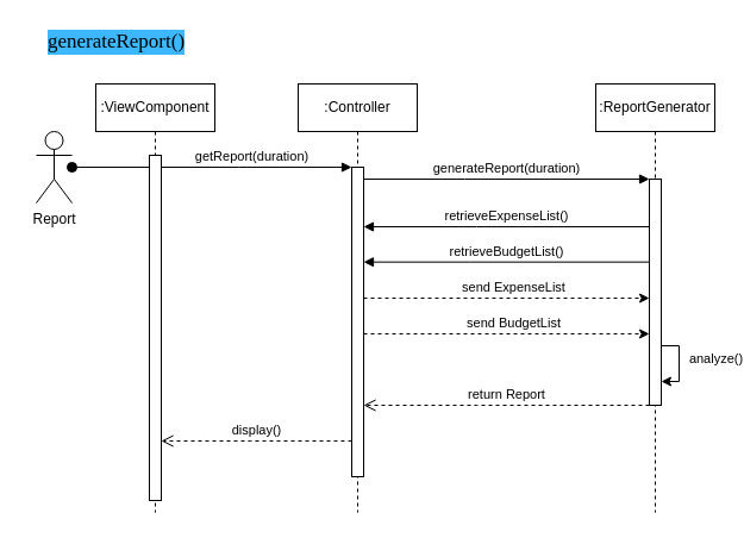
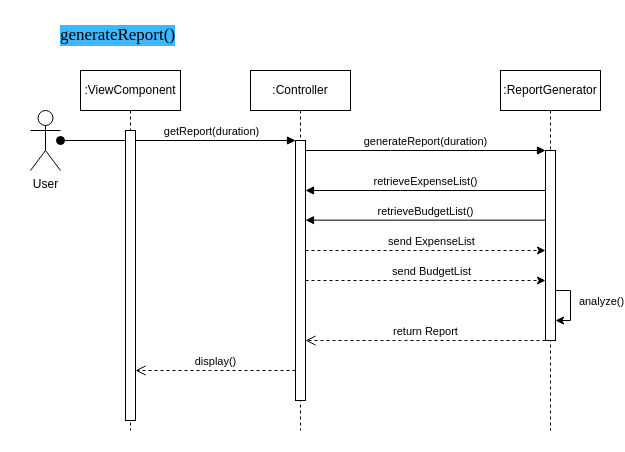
- <mxCell id="13" value="&lt;span style=&quot;font-size: 17px;&quot;&gt;generateReport()&lt;/span&gt;" style="text;html=1;align=center;verticalAlign=middle;resizable=0;points=[];autosize=1;strokeColor=none;fillColor=none;fontFamily=Georgia;labelBackgroundColor=#3DB8FF;labelBorderColor=none;spacingLeft=4;fontSize=17;" parent="1" vertex="1"><mxGeometry x="20" y="20" width="150" height="30" as="geometry" /></mxCell>
+ <mxCell id="13" value="&lt;span style=&quot;font-size: 17px;&quot;&gt;generateReport()&lt;/span&gt;" style="text;html=1;align=center;verticalAlign=middle;resizable=0;points=[];autosize=1;strokeColor=none;fillColor=none;fontFamily=Georgia;labelBackgroundColor=#3DB8FF;labelBorderColor=none;spacingLeft=4;fontSize=17;" parent="1" vertex="1"><mxGeometry x="40" y="20" width="150" height="30" as="geometry" /></mxCell>
- <mxCell id="10" value="Report" style="shape=umlActor;verticalLabelPosition=bottom;verticalAlign=top;html=1;outlineConnect=0;" parent="1" vertex="1"><mxGeometry x="30" y="110" width="30" height="60" as="geometry" /></mxCell>
+ <mxCell id="10" value="User" style="shape=umlActor;verticalLabelPosition=bottom;verticalAlign=top;html=1;outlineConnect=0;" parent="1" vertex="1"><mxGeometry x="30" y="110" width="30" height="60" as="geometry" /></mxCell>
